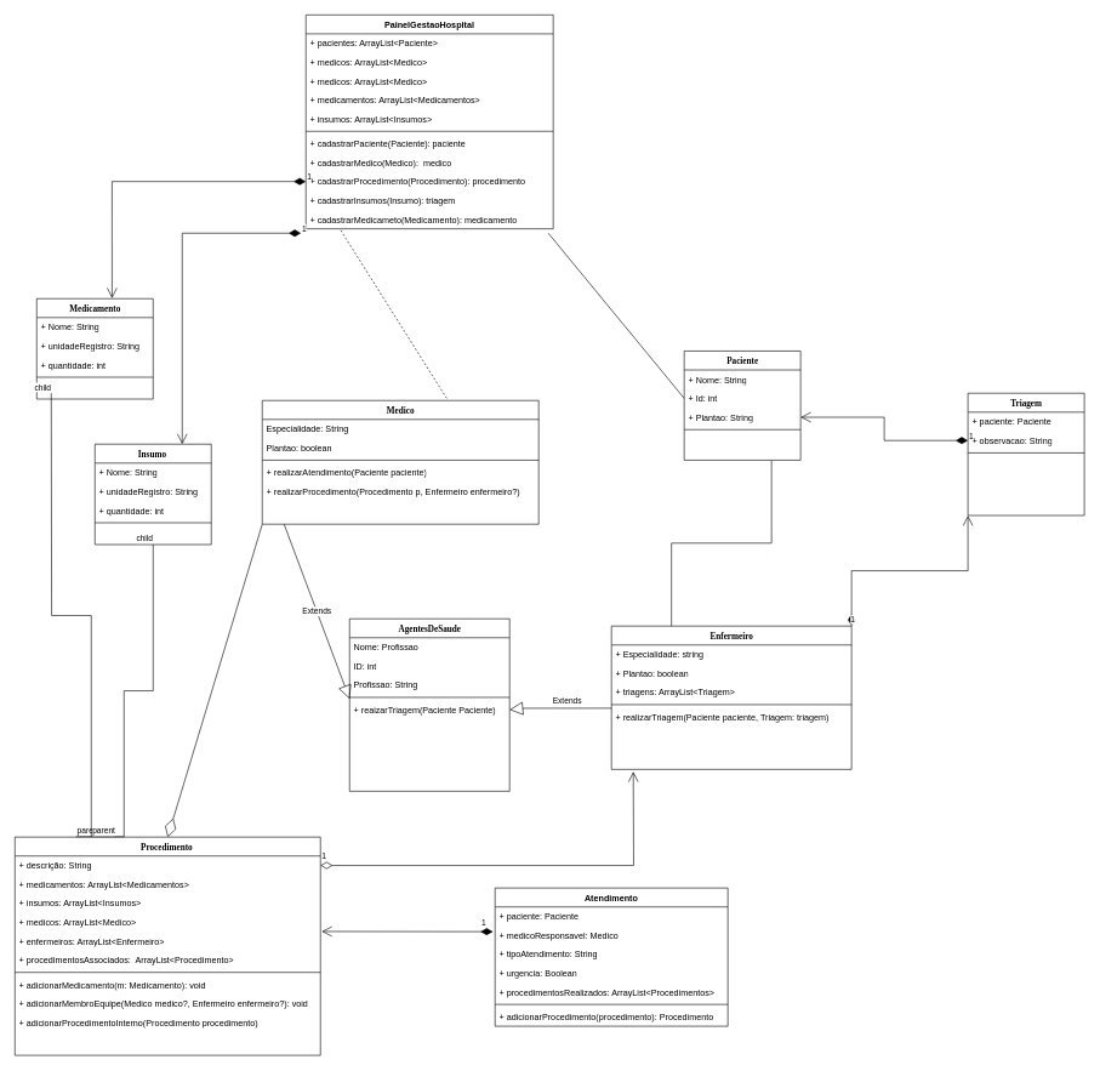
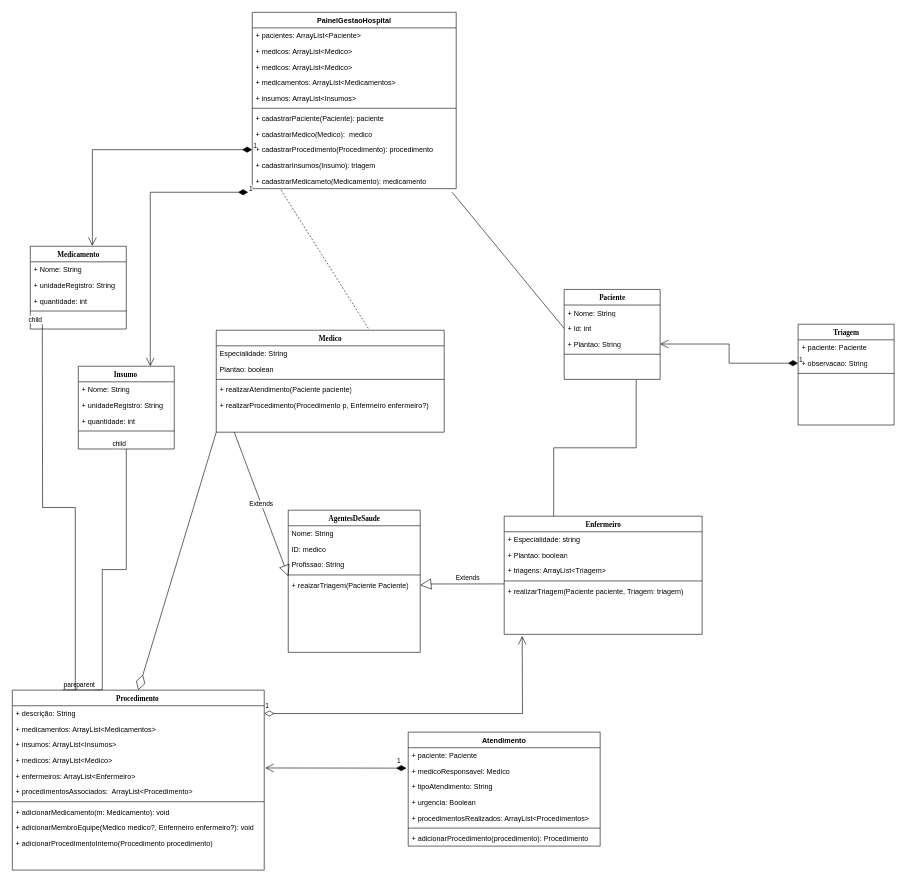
- <mxCell id="73" value="1" style="endArrow=open;html=1;endSize=12;startArrow=diamondThin;startSize=14;startFill=1;edgeStyle=orthogonalEdgeStyle;align=left;verticalAlign=bottom;rounded=0;entryX=0;entryY=1;entryDx=0;entryDy=0;exitX=1;exitY=0;exitDx=0;exitDy=0;" edge="1" parent="1" source="14" target="41"><mxGeometry x="-1" y="3" relative="1" as="geometry"><mxPoint x="1160" y="790" as="sourcePoint" /><mxPoint x="1320" y="790" as="targetPoint" /></mxGeometry></mxCell>
- <mxCell id="9" value="Nome: Profissao" style="text;html=1;strokeColor=none;fillColor=none;align=left;verticalAlign=top;spacingLeft=4;spacingRight=4;whiteSpace=wrap;overflow=hidden;rotatable=0;points=[[0,0.5],[1,0.5]];portConstraint=eastwest;" parent="8" vertex="1"><mxGeometry y="26" width="220" height="26" as="geometry" /></mxCell>
+ <mxCell id="9" value="Nome: String" style="text;html=1;strokeColor=none;fillColor=none;align=left;verticalAlign=top;spacingLeft=4;spacingRight=4;whiteSpace=wrap;overflow=hidden;rotatable=0;points=[[0,0.5],[1,0.5]];portConstraint=eastwest;" parent="8" vertex="1"><mxGeometry y="26" width="220" height="26" as="geometry" /></mxCell>
- <mxCell id="10" value="ID: int" style="text;html=1;strokeColor=none;fillColor=none;align=left;verticalAlign=top;spacingLeft=4;spacingRight=4;whiteSpace=wrap;overflow=hidden;rotatable=0;points=[[0,0.5],[1,0.5]];portConstraint=eastwest;" parent="8" vertex="1"><mxGeometry y="52" width="220" height="26" as="geometry" /></mxCell>
+ <mxCell id="10" value="ID: medico" style="text;html=1;strokeColor=none;fillColor=none;align=left;verticalAlign=top;spacingLeft=4;spacingRight=4;whiteSpace=wrap;overflow=hidden;rotatable=0;points=[[0,0.5],[1,0.5]];portConstraint=eastwest;" parent="8" vertex="1"><mxGeometry y="52" width="220" height="26" as="geometry" /></mxCell>
